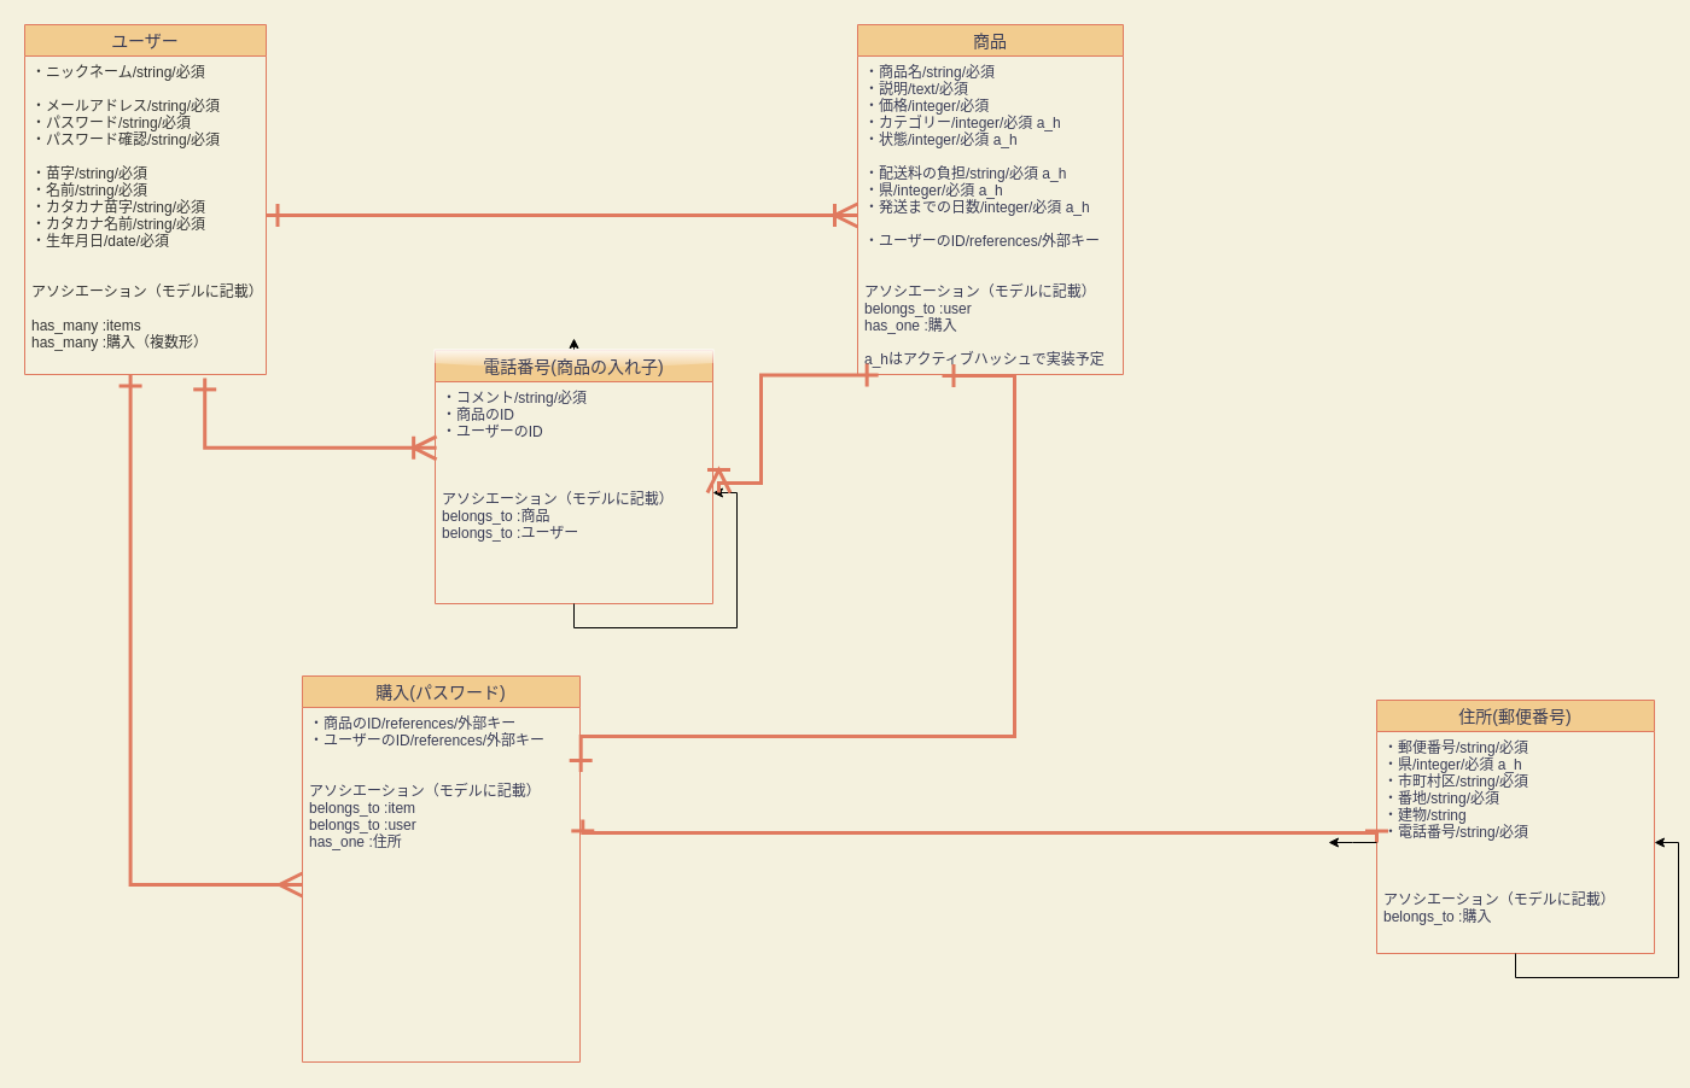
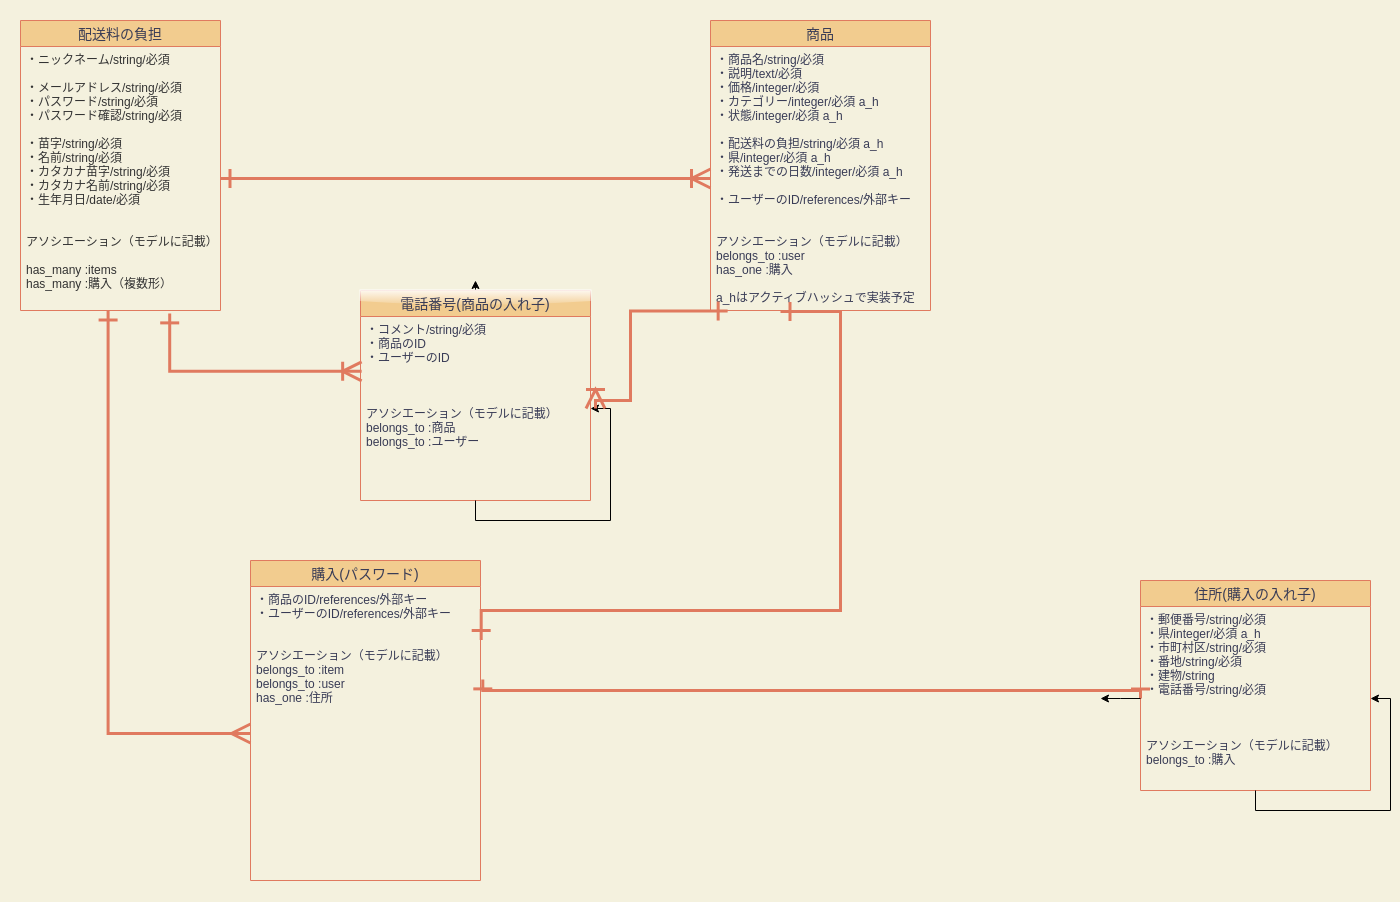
- <mxCell id="2" value="ユーザー" style="swimlane;fontStyle=0;childLayout=stackLayout;horizontal=1;startSize=26;horizontalStack=0;resizeParent=1;resizeParentMax=0;resizeLast=0;collapsible=1;marginBottom=0;align=center;fontSize=14;fillColor=#F2CC8F;strokeColor=#E07A5F;fontColor=#393C56;" parent="1" vertex="1"><mxGeometry width="200" height="290" as="geometry" x="20" y="20"><mxRectangle x="40" y="40" width="90" height="26" as="alternateBounds" /></mxGeometry></mxCell>
+ <mxCell id="2" value="配送料の負担" style="swimlane;fontStyle=0;childLayout=stackLayout;horizontal=1;startSize=26;horizontalStack=0;resizeParent=1;resizeParentMax=0;resizeLast=0;collapsible=1;marginBottom=0;align=center;fontSize=14;fillColor=#F2CC8F;strokeColor=#E07A5F;fontColor=#393C56;" parent="1" vertex="1"><mxGeometry width="200" height="290" as="geometry" x="20" y="20"><mxRectangle x="40" y="40" width="90" height="26" as="alternateBounds" /></mxGeometry></mxCell>
- <mxCell id="11" value="住所(郵便番号)" style="swimlane;fontStyle=0;childLayout=stackLayout;horizontal=1;startSize=26;horizontalStack=0;resizeParent=1;resizeParentMax=0;resizeLast=0;collapsible=1;marginBottom=0;align=center;fontSize=14;fillColor=#F2CC8F;strokeColor=#E07A5F;fontColor=#393C56;" parent="1" vertex="1"><mxGeometry x="1140" y="580" width="230" height="210" as="geometry"><mxRectangle x="40" y="40" width="90" height="26" as="alternateBounds" /></mxGeometry></mxCell>
+ <mxCell id="11" value="住所(購入の入れ子)" style="swimlane;fontStyle=0;childLayout=stackLayout;horizontal=1;startSize=26;horizontalStack=0;resizeParent=1;resizeParentMax=0;resizeLast=0;collapsible=1;marginBottom=0;align=center;fontSize=14;fillColor=#F2CC8F;strokeColor=#E07A5F;fontColor=#393C56;" parent="1" vertex="1"><mxGeometry x="1140" y="580" width="230" height="210" as="geometry"><mxRectangle x="40" y="40" width="90" height="26" as="alternateBounds" /></mxGeometry></mxCell>
